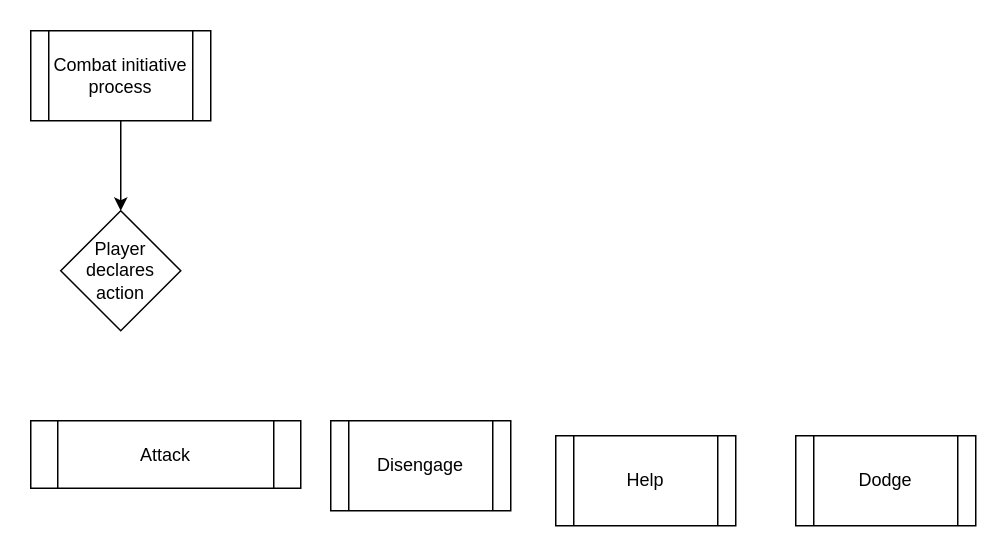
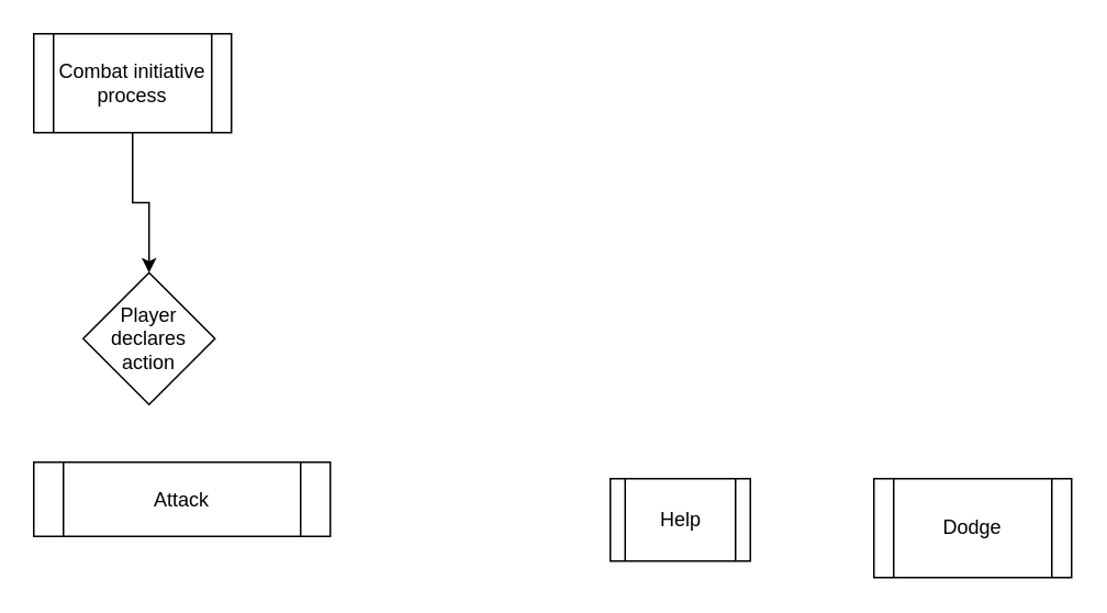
- <mxCell id="4" value="Player declares action" style="rhombus;whiteSpace=wrap;html=1;" vertex="1" parent="1"><mxGeometry x="40" y="140" width="80" height="80" as="geometry" /></mxCell>
+ <mxCell id="4" value="Player declares action" style="rhombus;whiteSpace=wrap;html=1;" vertex="1" parent="1"><mxGeometry x="50" y="165" width="80" height="80" as="geometry" /></mxCell>
- <mxCell id="6" value="Disengage" style="shape=process;whiteSpace=wrap;html=1;backgroundOutline=1;" vertex="1" parent="1"><mxGeometry x="220" y="280" width="120" height="60" as="geometry" /></mxCell>
- <mxCell id="7" value="Help" style="shape=process;whiteSpace=wrap;html=1;backgroundOutline=1;" vertex="1" parent="1"><mxGeometry x="370" y="290" width="120" height="60" as="geometry" /></mxCell>
+ <mxCell id="7" value="Help" style="shape=process;whiteSpace=wrap;html=1;backgroundOutline=1;" vertex="1" parent="1"><mxGeometry x="370" y="290" width="85" height="50" as="geometry" /></mxCell>
